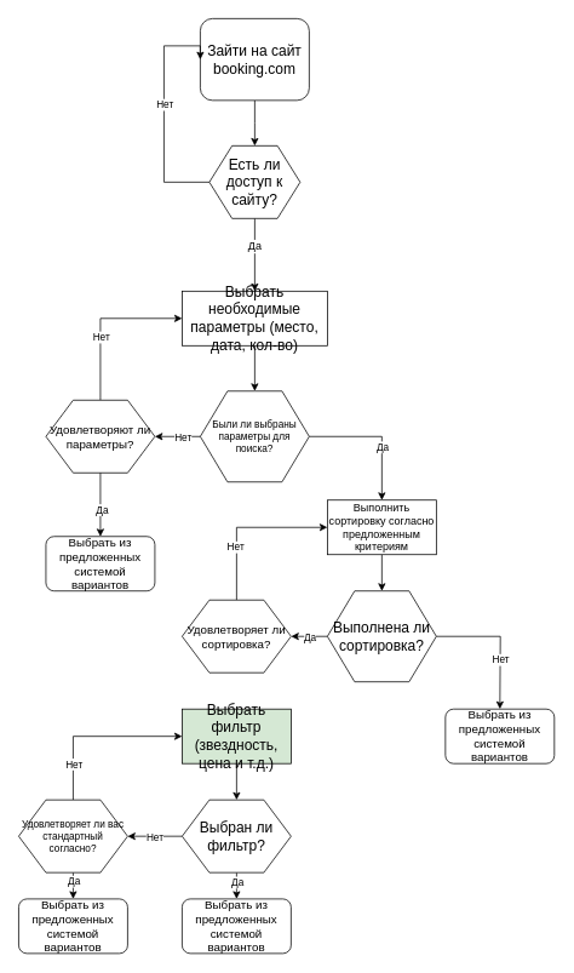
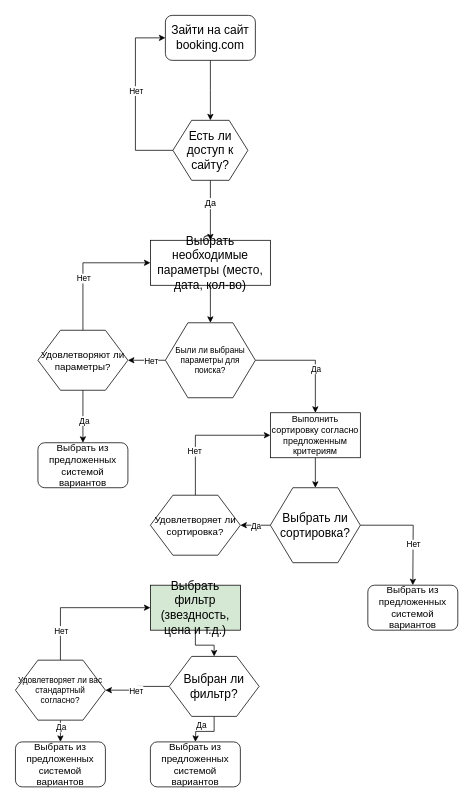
- <mxCell id="3" value="&lt;span lang=&quot;RU&quot; style=&quot;font-size: 12.0pt ; font-family: &amp;#34;isocpeur&amp;#34; , sans-serif&quot;&gt;Зайти на сайт &lt;/span&gt;&lt;span style=&quot;font-size: 12.0pt ; font-family: &amp;#34;isocpeur&amp;#34; , sans-serif&quot;&gt;booking.com&lt;/span&gt;" style="rounded=1;whiteSpace=wrap;html=1;" vertex="1" parent="1"><mxGeometry x="220" y="20" width="120" height="90" as="geometry" /></mxCell>
+ <mxCell id="3" value="&lt;span lang=&quot;RU&quot; style=&quot;font-size: 12.0pt ; font-family: &amp;#34;isocpeur&amp;#34; , sans-serif&quot;&gt;Зайти на сайт &lt;/span&gt;&lt;span style=&quot;font-size: 12.0pt ; font-family: &amp;#34;isocpeur&amp;#34; , sans-serif&quot;&gt;booking.com&lt;/span&gt;" style="rounded=1;whiteSpace=wrap;html=1;" vertex="1" parent="1"><mxGeometry x="220" y="20" width="120" height="60" as="geometry" /></mxCell>
- <mxCell id="22" value="&lt;span lang=&quot;ru&quot; style=&quot;font-size: 12.0pt ; font-family: &amp;#34;isocpeur&amp;#34; , sans-serif&quot;&gt;Выполнена ли сортировка?&lt;/span&gt;" style="shape=hexagon;perimeter=hexagonPerimeter2;whiteSpace=wrap;html=1;fontSize=11;" vertex="1" parent="1"><mxGeometry x="360" y="650" width="120" height="100" as="geometry" /></mxCell>
+ <mxCell id="22" value="&lt;span lang=&quot;ru&quot; style=&quot;font-size: 12.0pt ; font-family: &amp;#34;isocpeur&amp;#34; , sans-serif&quot;&gt;Выбрать ли сортировка?&lt;/span&gt;" style="shape=hexagon;perimeter=hexagonPerimeter2;whiteSpace=wrap;html=1;fontSize=11;" vertex="1" parent="1"><mxGeometry x="360" y="650" width="120" height="100" as="geometry" /></mxCell>
- <mxCell id="37" value="&lt;span lang=&quot;ru&quot; style=&quot;font-size: 12.0pt ; font-family: &amp;#34;isocpeur&amp;#34; , sans-serif&quot;&gt;Выбран ли фильтр?&lt;/span&gt;" style="shape=hexagon;perimeter=hexagonPerimeter2;whiteSpace=wrap;html=1;fontSize=11;" vertex="1" parent="1"><mxGeometry x="200" y="880" width="120" height="80" as="geometry" /></mxCell>
+ <mxCell id="37" value="&lt;span lang=&quot;ru&quot; style=&quot;font-size: 12.0pt ; font-family: &amp;#34;isocpeur&amp;#34; , sans-serif&quot;&gt;Выбран ли фильтр?&lt;/span&gt;" style="shape=hexagon;perimeter=hexagonPerimeter2;whiteSpace=wrap;html=1;fontSize=11;" vertex="1" parent="1"><mxGeometry x="225" y="875" width="120" height="80" as="geometry" /></mxCell>
